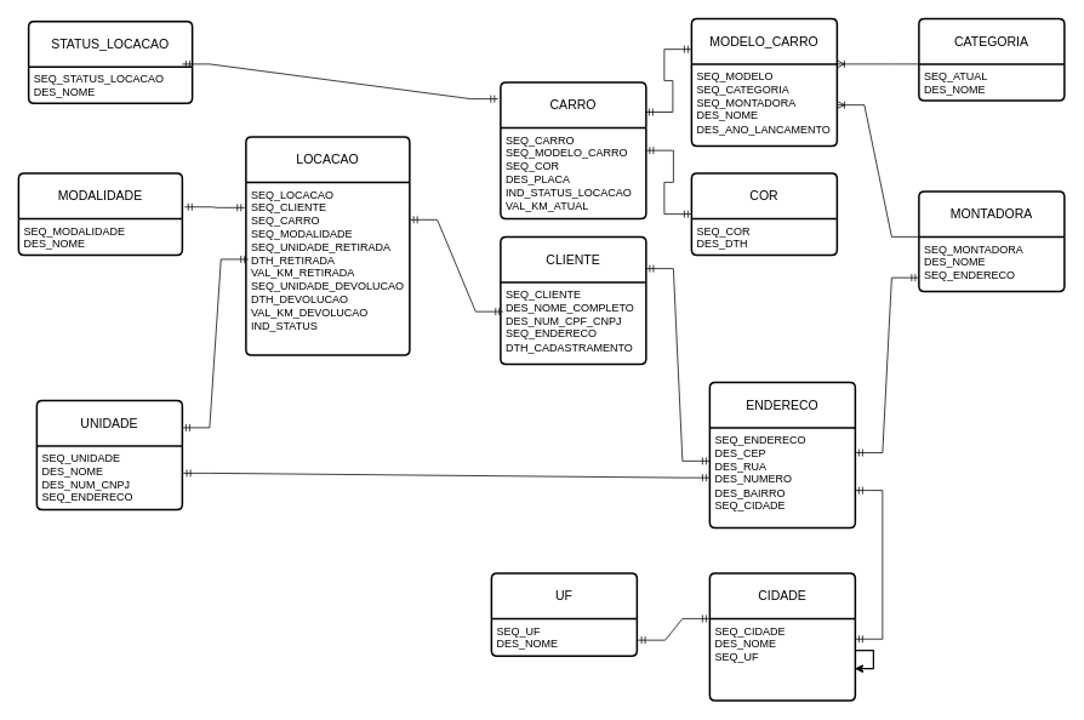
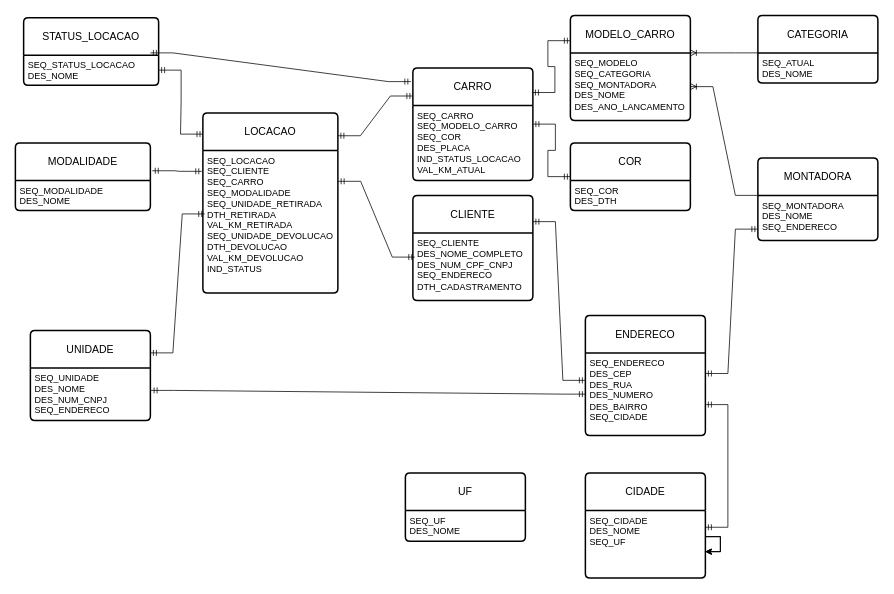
+ <mxCell id="45" value="" style="edgeStyle=entityRelationEdgeStyle;fontSize=12;html=1;endArrow=ERmandOne;startArrow=ERmandOne;rounded=0;entryX=0.001;entryY=0.118;entryDx=0;entryDy=0;entryPerimeter=0;exitX=1;exitY=0.5;exitDx=0;exitDy=0;" edge="1" parent="1" source="44" target="6"><mxGeometry width="100" height="100" relative="1" as="geometry"><mxPoint x="200" y="60" as="sourcePoint" /><mxPoint x="300" y="-40" as="targetPoint" /></mxGeometry></mxCell>
+ <mxCell id="31" value="" style="edgeStyle=entityRelationEdgeStyle;fontSize=12;html=1;endArrow=ERmandOne;startArrow=ERmandOne;rounded=0;entryX=0;entryY=0.25;entryDx=0;entryDy=0;exitX=1;exitY=0.127;exitDx=0;exitDy=0;exitPerimeter=0;" parent="1" source="6" target="2" edge="1"><mxGeometry width="100" height="100" relative="1" as="geometry"><mxPoint x="650" y="330" as="sourcePoint" /><mxPoint x="750" y="230" as="targetPoint" /></mxGeometry></mxCell>
- <mxCell id="42" value="" style="edgeStyle=entityRelationEdgeStyle;fontSize=12;html=1;endArrow=ERmandOne;startArrow=ERmandOne;rounded=0;entryX=0;entryY=0;entryDx=0;entryDy=0;exitX=1.006;exitY=0.578;exitDx=0;exitDy=0;exitPerimeter=0;" parent="1" source="41" target="34" edge="1"><mxGeometry width="100" height="100" relative="1" as="geometry"><mxPoint x="690" y="790" as="sourcePoint" /><mxPoint x="790" y="690" as="targetPoint" /></mxGeometry></mxCell>
